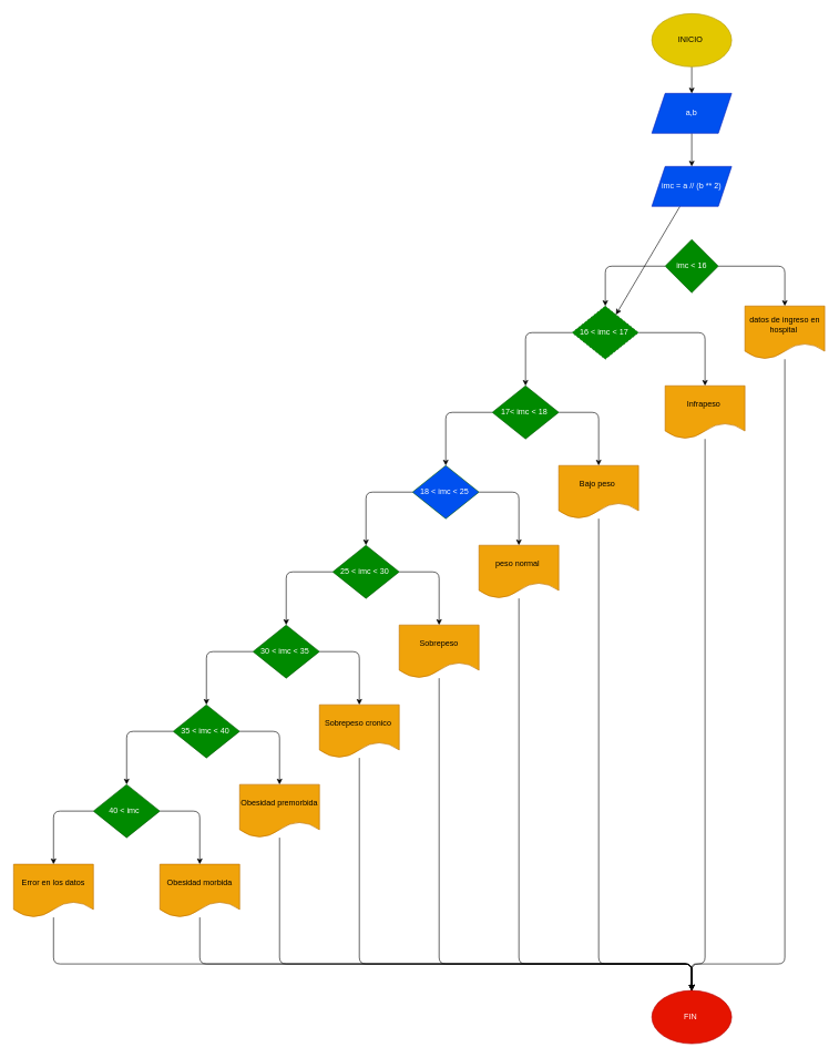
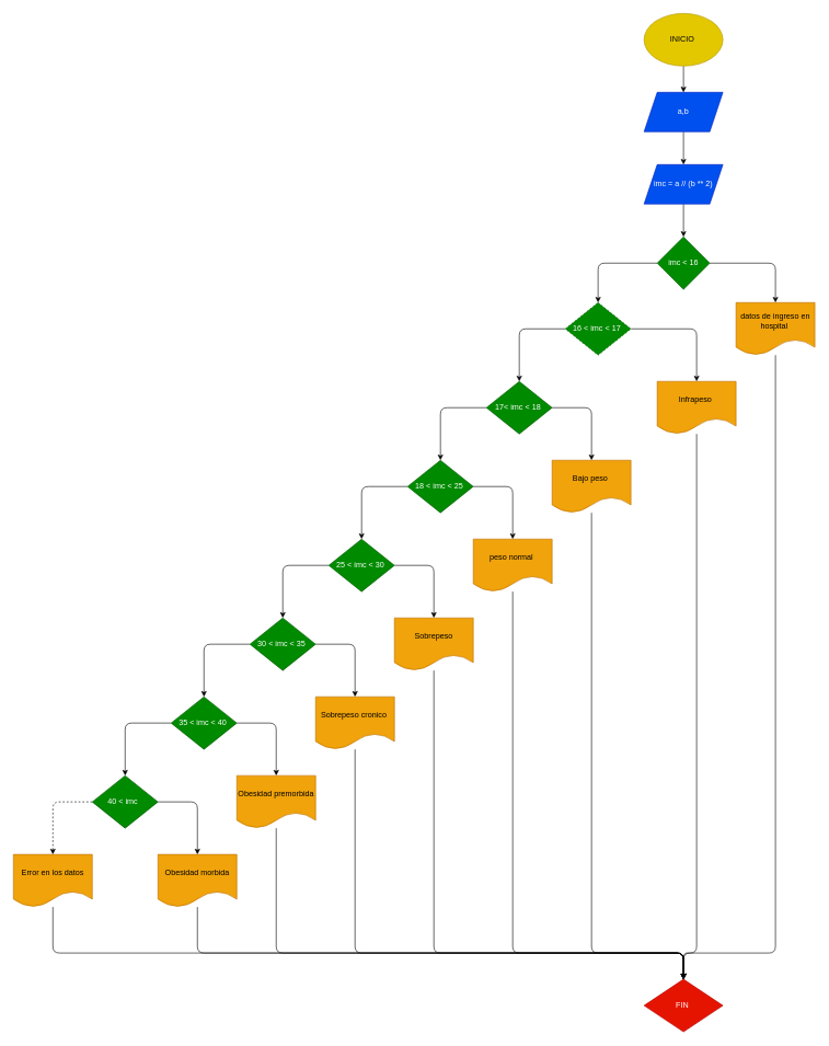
- <mxCell id="6" style="edgeStyle=none;html=1;" edge="1" parent="1" source="7" target="15"><mxGeometry relative="1" as="geometry" /></mxCell>
+ <mxCell id="6" style="edgeStyle=none;html=1;entryX=0.5;entryY=0;entryDx=0;entryDy=0;" edge="1" parent="1" source="7" target="10"><mxGeometry relative="1" as="geometry" /></mxCell>
- <mxCell id="25" value="18 &amp;lt; imc &amp;lt; 25&amp;nbsp;" style="rhombus;whiteSpace=wrap;html=1;fillColor=#0050ef;fontColor=#ffffff;strokeColor=#005700;" vertex="1" parent="1"><mxGeometry x="620" y="700" width="100" height="80" as="geometry" /></mxCell>
+ <mxCell id="25" value="18 &amp;lt; imc &amp;lt; 25&amp;nbsp;" style="rhombus;whiteSpace=wrap;html=1;fillColor=#008a00;fontColor=#ffffff;strokeColor=#005700;" vertex="1" parent="1"><mxGeometry x="620" y="700" width="100" height="80" as="geometry" /></mxCell>
- <mxCell id="44" value="" style="edgeStyle=none;html=1;" edge="1" parent="1" source="45" target="49"><mxGeometry relative="1" as="geometry"><Array as="points"><mxPoint x="80" y="1220" /></Array></mxGeometry></mxCell>
+ <mxCell id="44" value="" style="edgeStyle=none;html=1;dashed=1;" edge="1" parent="1" source="45" target="49"><mxGeometry relative="1" as="geometry"><Array as="points"><mxPoint x="80" y="1220" /></Array></mxGeometry></mxCell>
- <mxCell id="50" value="FIN&amp;nbsp;" style="ellipse;whiteSpace=wrap;html=1;fillColor=#e51400;fontColor=#ffffff;strokeColor=#B20000;" vertex="1" parent="1"><mxGeometry x="980" y="1490" width="120" height="80" as="geometry" /></mxCell>
+ <mxCell id="50" value="FIN&amp;nbsp;" style="rhombus;whiteSpace=wrap;html=1;fillColor=#e51400;fontColor=#ffffff;strokeColor=#B20000;" vertex="1" parent="1"><mxGeometry x="980" y="1490" width="120" height="80" as="geometry" /></mxCell>
